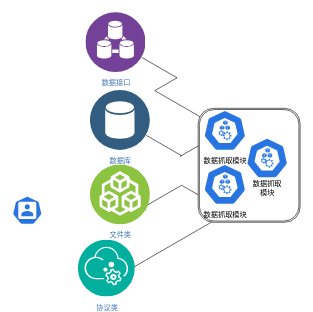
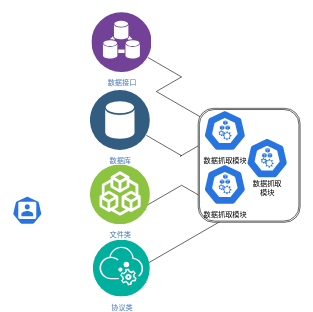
- <mxCell id="3" value="数据接口" style="aspect=fixed;perimeter=ellipsePerimeter;html=1;align=center;shadow=0;dashed=0;fontColor=#4277BB;labelBackgroundColor=#ffffff;fontSize=12;spacingTop=3;image;image=img/lib/ibm/analytics/data_integration.svg;" vertex="1" parent="1"><mxGeometry x="142.5" y="20" width="100" height="100" as="geometry" /></mxCell>
+ <mxCell id="3" value="数据接口" style="aspect=fixed;perimeter=ellipsePerimeter;html=1;align=center;shadow=0;dashed=0;fontColor=#4277BB;labelBackgroundColor=#ffffff;fontSize=12;spacingTop=3;image;image=img/lib/ibm/analytics/data_integration.svg;" vertex="1" parent="1"><mxGeometry x="152.5" y="20" width="100" height="100" as="geometry" /></mxCell>
- <mxCell id="7" value="协议类" style="aspect=fixed;perimeter=ellipsePerimeter;html=1;align=center;shadow=0;dashed=0;fontColor=#4277BB;labelBackgroundColor=#ffffff;fontSize=12;spacingTop=3;image;image=img/lib/ibm/management/data_services.svg;" vertex="1" parent="1"><mxGeometry x="130" y="399.5" width="95" height="95" as="geometry" /></mxCell>
+ <mxCell id="7" value="协议类" style="aspect=fixed;perimeter=ellipsePerimeter;html=1;align=center;shadow=0;dashed=0;fontColor=#4277BB;labelBackgroundColor=#ffffff;fontSize=12;spacingTop=3;image;image=img/lib/ibm/management/data_services.svg;" vertex="1" parent="1"><mxGeometry x="155" y="399.5" width="95" height="95" as="geometry" /></mxCell>
